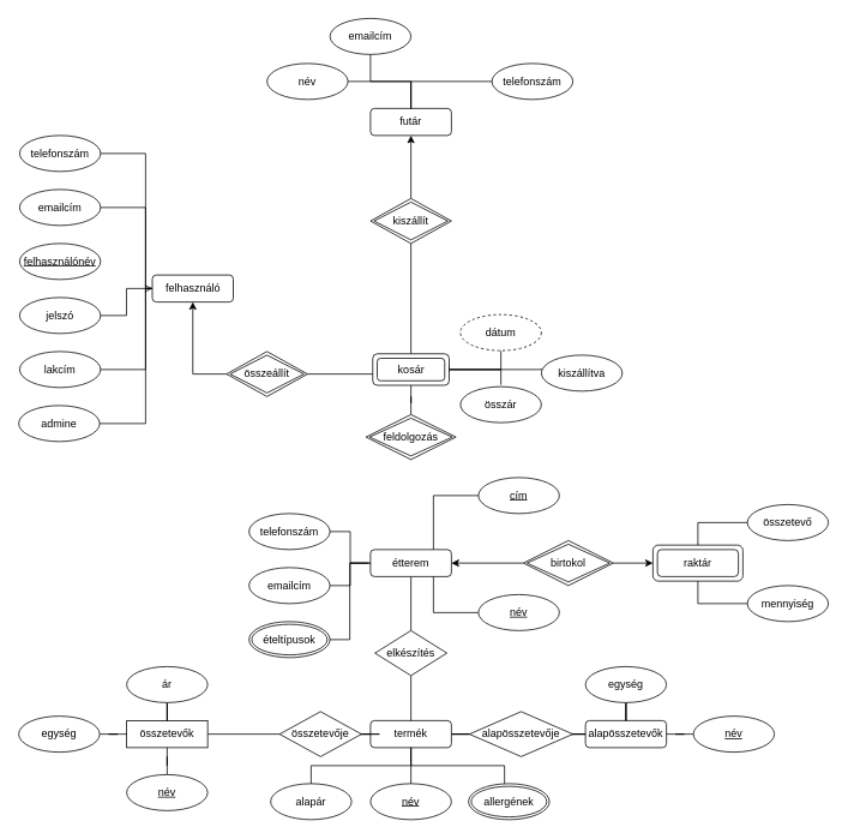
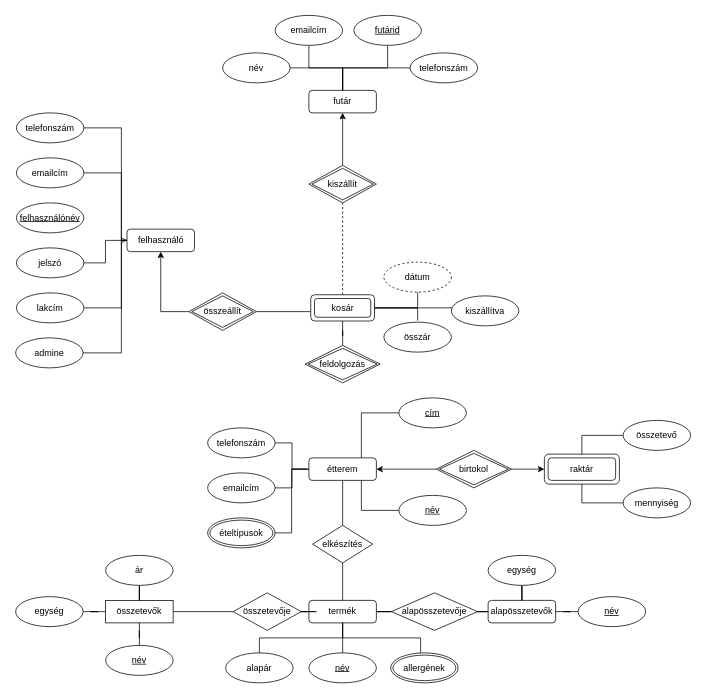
+ <mxCell id="38" value="futárid" style="ellipse;whiteSpace=wrap;html=1;fontStyle=4" parent="1" vertex="1"><mxGeometry x="471" y="20" width="90" height="40" as="geometry" /></mxCell>
+ <mxCell id="37" style="edgeStyle=orthogonalEdgeStyle;rounded=0;orthogonalLoop=1;jettySize=auto;html=1;exitX=0.5;exitY=1;exitDx=0;exitDy=0;endArrow=none;endFill=0;" parent="1" source="38" target="2" edge="1"><mxGeometry relative="1" as="geometry" /></mxCell>
- <mxCell id="9" style="edgeStyle=orthogonalEdgeStyle;rounded=0;orthogonalLoop=1;jettySize=auto;html=1;endArrow=none;endFill=0;" parent="1" source="81" target="83" edge="1"><mxGeometry relative="1" as="geometry"><mxPoint x="456" y="400" as="sourcePoint" /><mxPoint x="456" y="270" as="targetPoint" /></mxGeometry></mxCell>
+ <mxCell id="9" style="edgeStyle=orthogonalEdgeStyle;rounded=0;orthogonalLoop=1;jettySize=auto;html=1;endArrow=none;endFill=0;dashed=1;" parent="1" source="81" target="83" edge="1"><mxGeometry relative="1" as="geometry"><mxPoint x="456" y="400" as="sourcePoint" /><mxPoint x="456" y="270" as="targetPoint" /></mxGeometry></mxCell>
